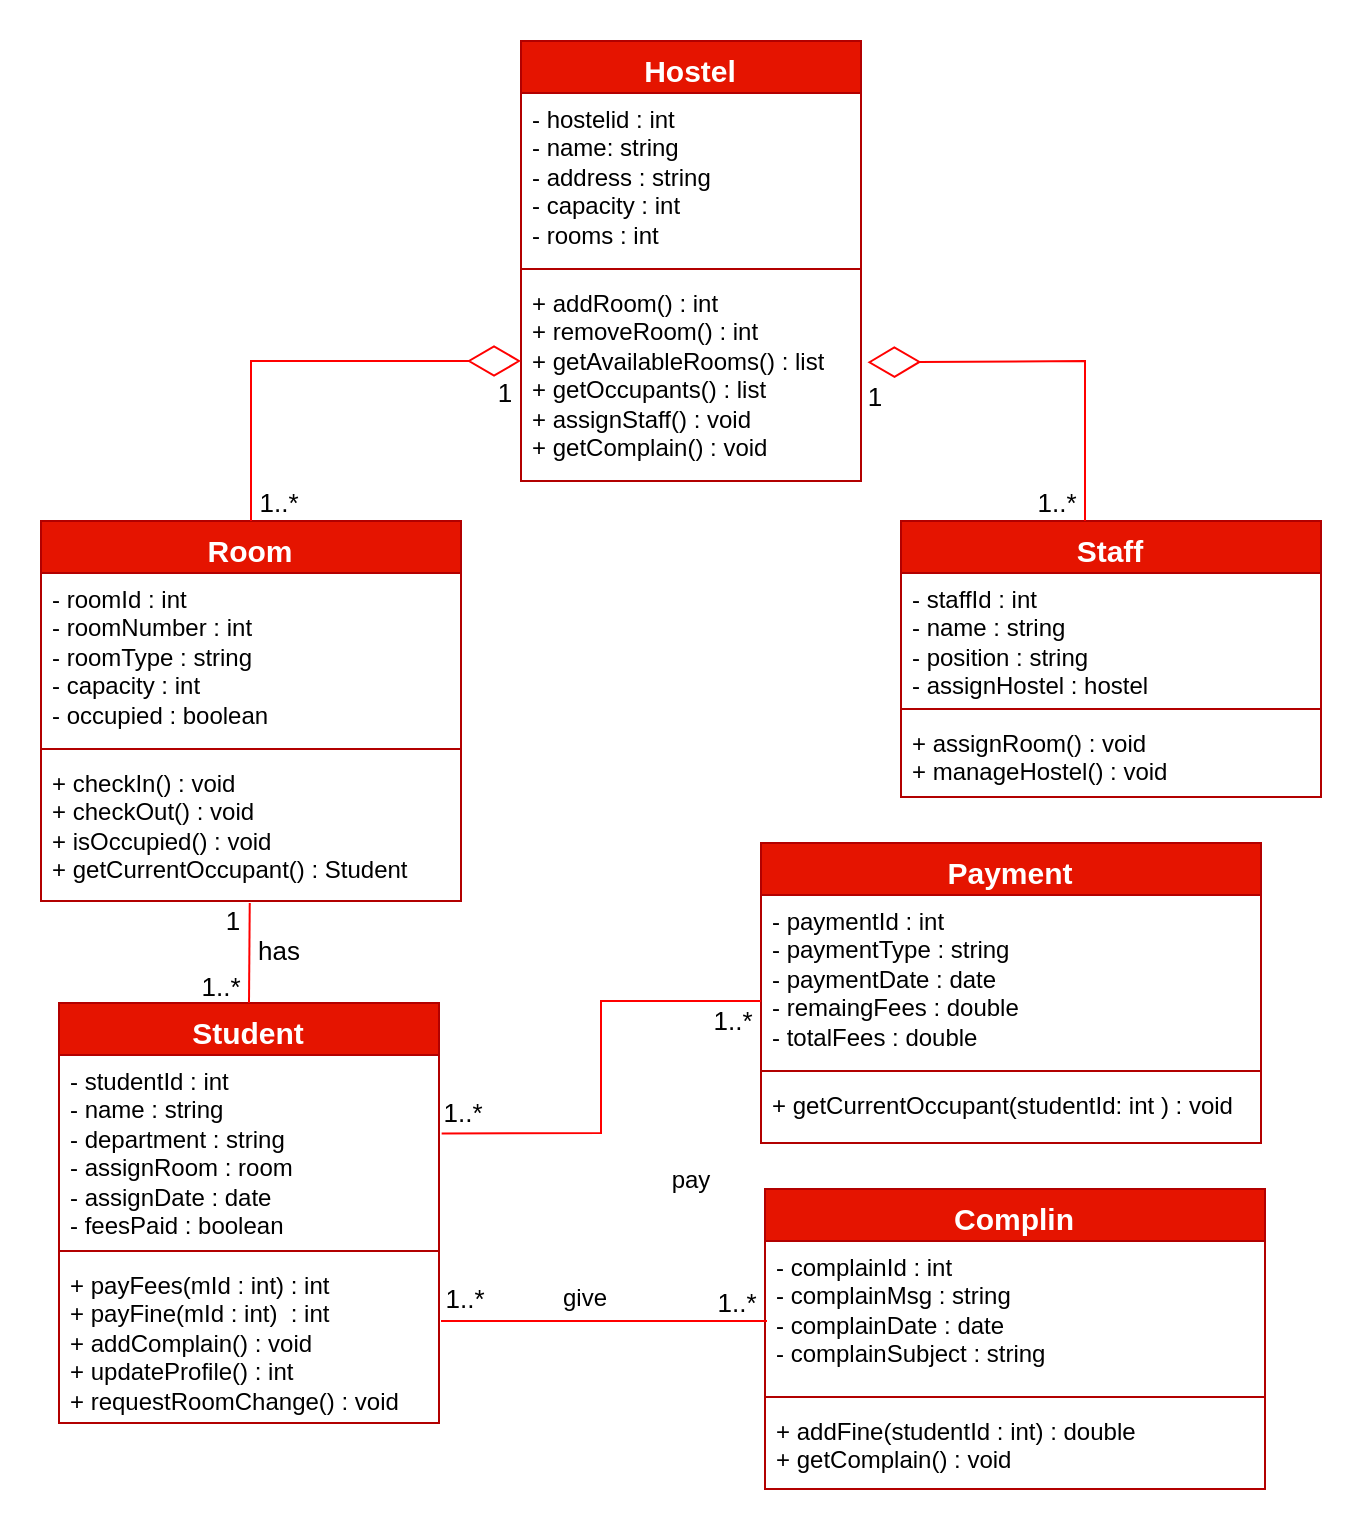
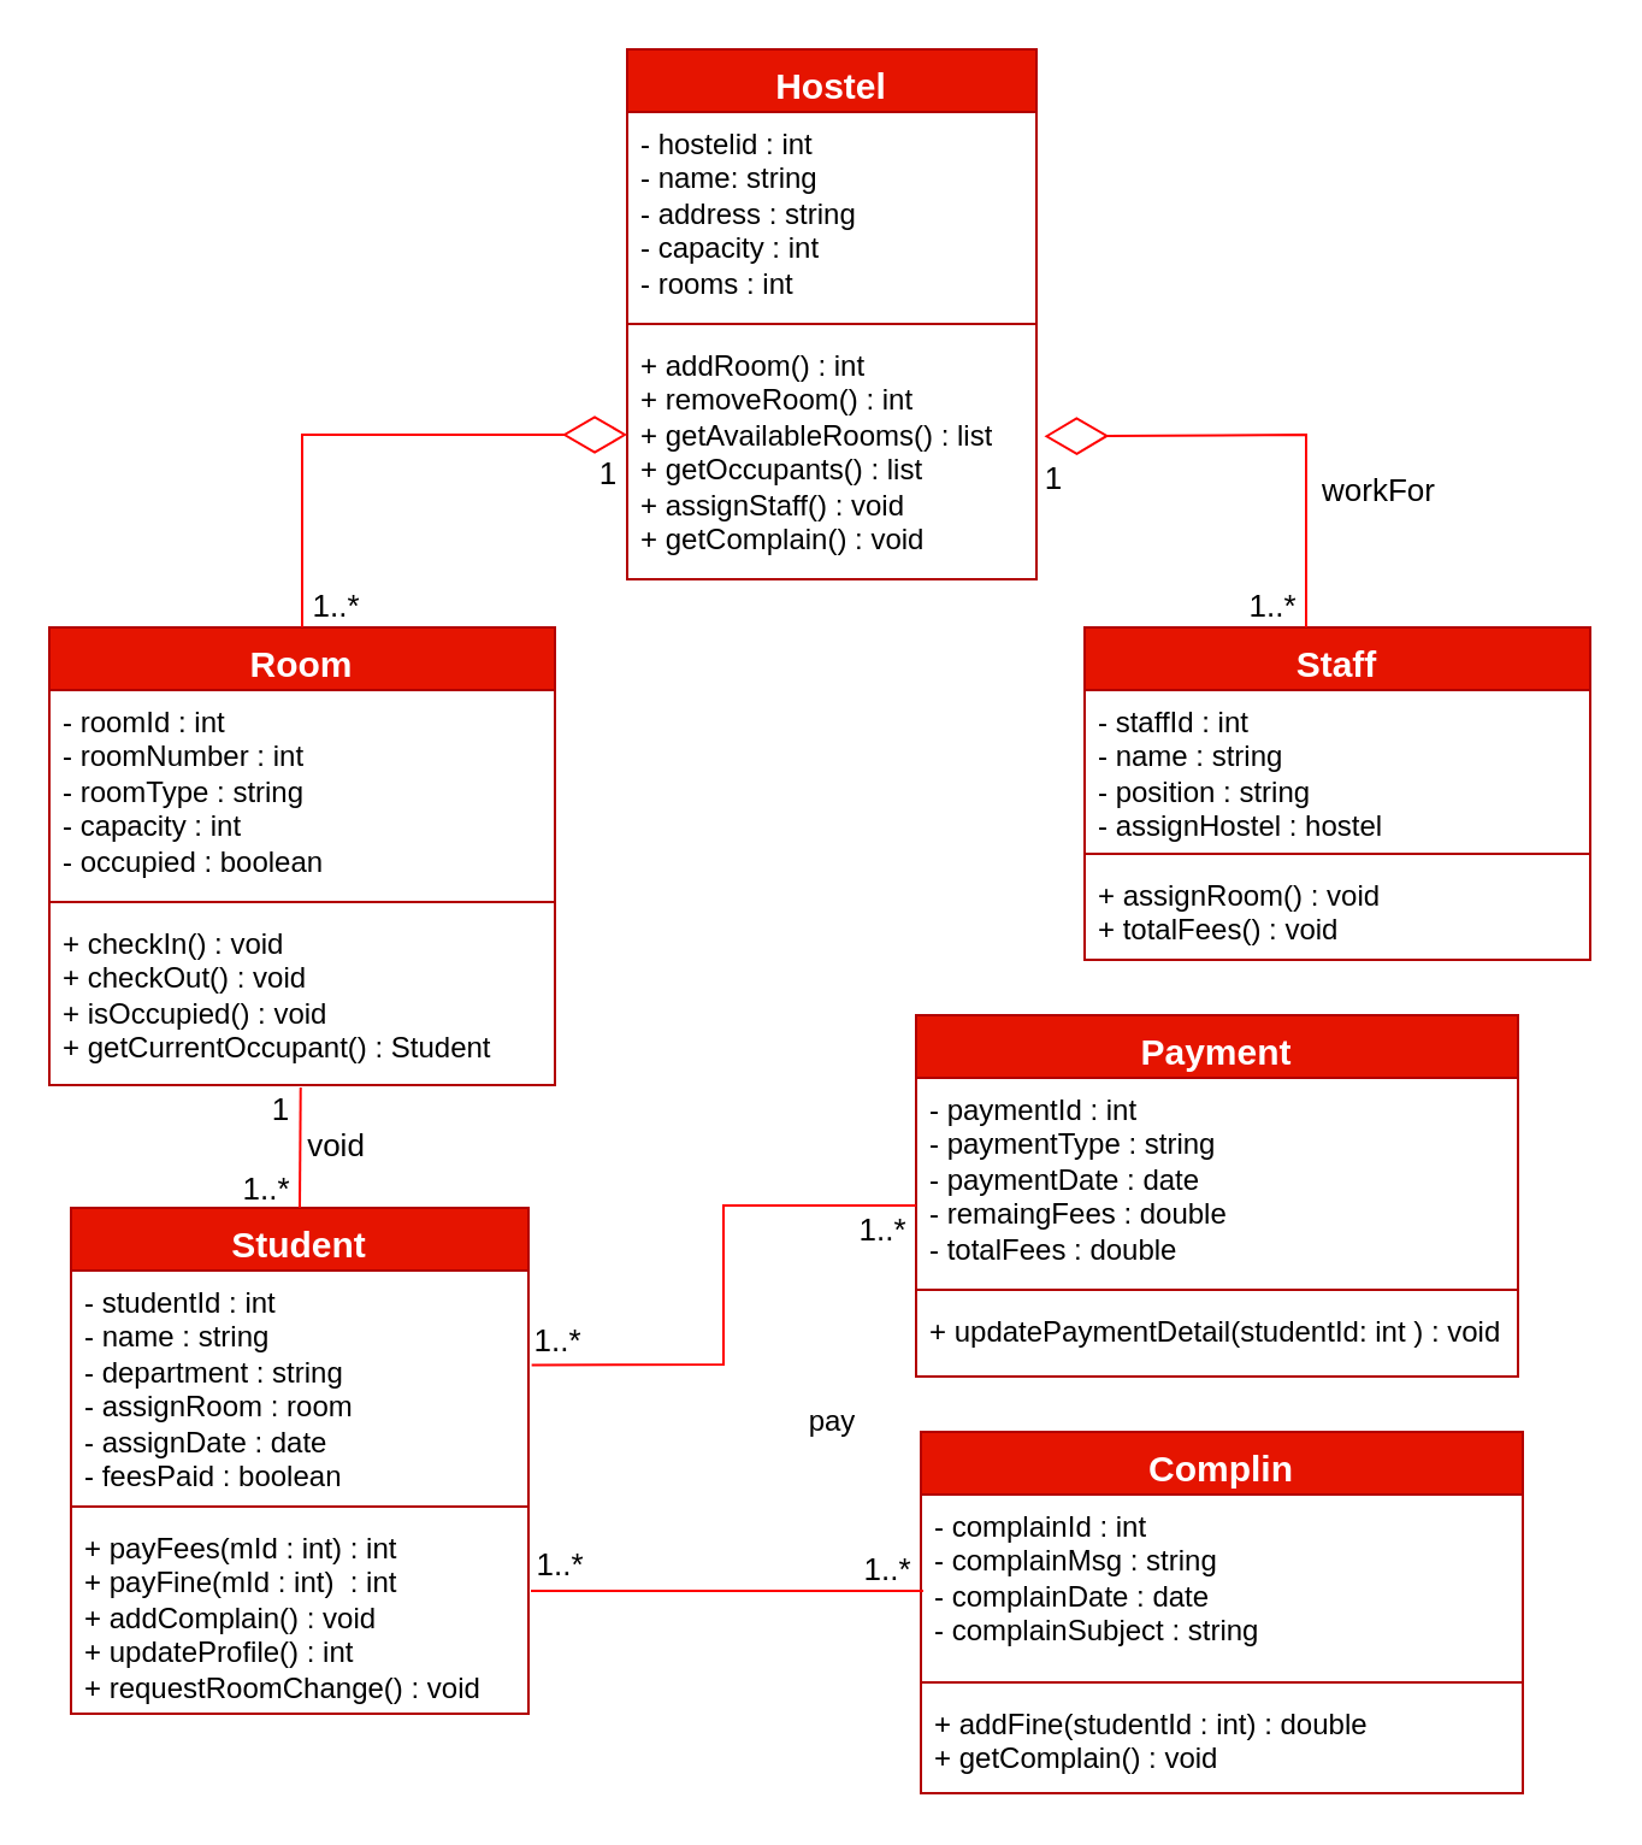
+ <mxCell id="30" value="&lt;font style=&quot;font-size: 13px;&quot;&gt;workFor&lt;/font&gt;" style="text;html=1;align=center;verticalAlign=middle;resizable=0;points=[];autosize=1;strokeColor=none;fillColor=none;" vertex="1" parent="1"><mxGeometry x="537" y="188" width="70" height="30" as="geometry" /></mxCell>
- <mxCell id="5" value="+ assignRoom() : void&lt;div&gt;+ manageHostel() : void&lt;/div&gt;" style="text;strokeColor=none;fillColor=none;align=left;verticalAlign=top;spacingLeft=4;spacingRight=4;overflow=hidden;rotatable=0;points=[[0,0.5],[1,0.5]];portConstraint=eastwest;whiteSpace=wrap;html=1;" parent="2" vertex="1"><mxGeometry y="98" width="210" height="40" as="geometry" /></mxCell>
+ <mxCell id="5" value="+ assignRoom() : void&lt;div&gt;+ totalFees() : void&lt;/div&gt;" style="text;strokeColor=none;fillColor=none;align=left;verticalAlign=top;spacingLeft=4;spacingRight=4;overflow=hidden;rotatable=0;points=[[0,0.5],[1,0.5]];portConstraint=eastwest;whiteSpace=wrap;html=1;" parent="2" vertex="1"><mxGeometry y="98" width="210" height="40" as="geometry" /></mxCell>
- <mxCell id="34" value="&lt;font style=&quot;font-size: 13px;&quot;&gt;has&lt;/font&gt;" style="text;html=1;align=center;verticalAlign=middle;resizable=0;points=[];autosize=1;strokeColor=none;fillColor=none;" vertex="1" parent="1"><mxGeometry x="119" y="460" width="40" height="30" as="geometry" /></mxCell>
+ <mxCell id="34" value="&lt;font style=&quot;font-size: 13px;&quot;&gt;void&lt;/font&gt;" style="text;html=1;align=center;verticalAlign=middle;resizable=0;points=[];autosize=1;strokeColor=none;fillColor=none;" vertex="1" parent="1"><mxGeometry x="119" y="460" width="40" height="30" as="geometry" /></mxCell>
- <mxCell id="21" value="+ getCurrentOccupant(studentId: int ) : void" style="text;strokeColor=none;fillColor=none;align=left;verticalAlign=top;spacingLeft=4;spacingRight=4;overflow=hidden;rotatable=0;points=[[0,0.5],[1,0.5]];portConstraint=eastwest;whiteSpace=wrap;html=1;" vertex="1" parent="18"><mxGeometry y="118" width="250" height="32" as="geometry" /></mxCell>
+ <mxCell id="21" value="+ updatePaymentDetail(studentId: int ) : void" style="text;strokeColor=none;fillColor=none;align=left;verticalAlign=top;spacingLeft=4;spacingRight=4;overflow=hidden;rotatable=0;points=[[0,0.5],[1,0.5]];portConstraint=eastwest;whiteSpace=wrap;html=1;" vertex="1" parent="18"><mxGeometry y="118" width="250" height="32" as="geometry" /></mxCell>
- <mxCell id="42" value="give" style="text;html=1;align=center;verticalAlign=middle;resizable=0;points=[];autosize=1;strokeColor=none;fillColor=none;" vertex="1" parent="1"><mxGeometry x="267" y="634" width="50" height="30" as="geometry" /></mxCell>
